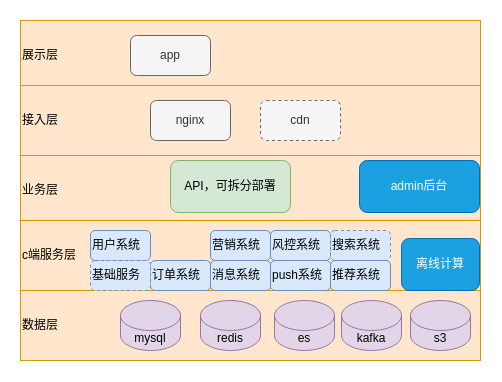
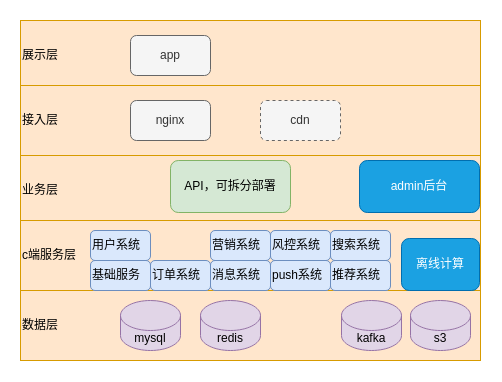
- <mxCell id="17" value="nginx" style="rounded=1;whiteSpace=wrap;html=1;fillColor=#f5f5f5;strokeColor=#666666;fontColor=#333333;" parent="1" vertex="1"><mxGeometry x="150" y="100" width="80" height="40" as="geometry" /></mxCell>
+ <mxCell id="17" value="nginx" style="rounded=1;whiteSpace=wrap;html=1;fillColor=#f5f5f5;strokeColor=#666666;fontColor=#333333;" parent="1" vertex="1"><mxGeometry x="130" y="100" width="80" height="40" as="geometry" /></mxCell>
- <mxCell id="23" value="搜索系统" style="rounded=1;whiteSpace=wrap;html=1;strokeColor=#6c8ebf;fillColor=#dae8fc;align=left;dashed=1;" vertex="1" parent="1"><mxGeometry x="330" y="230" width="60" height="30" as="geometry" /></mxCell>
+ <mxCell id="23" value="搜索系统" style="rounded=1;whiteSpace=wrap;html=1;strokeColor=#6c8ebf;fillColor=#dae8fc;align=left;" vertex="1" parent="1"><mxGeometry x="330" y="230" width="60" height="30" as="geometry" /></mxCell>
- <mxCell id="13" value="基础服务" style="rounded=1;whiteSpace=wrap;html=1;strokeColor=#6c8ebf;fillColor=#dae8fc;align=left;dashed=1;" parent="1" vertex="1"><mxGeometry x="90" y="260" width="60" height="30" as="geometry" /></mxCell>
+ <mxCell id="13" value="基础服务" style="rounded=1;whiteSpace=wrap;html=1;strokeColor=#6c8ebf;fillColor=#dae8fc;align=left;" parent="1" vertex="1"><mxGeometry x="90" y="260" width="60" height="30" as="geometry" /></mxCell>
- <mxCell id="19" value="es" style="shape=cylinder3;whiteSpace=wrap;html=1;boundedLbl=1;backgroundOutline=1;size=15;rounded=1;strokeColor=#9673a6;fillColor=#e1d5e7;align=center;" parent="1" vertex="1"><mxGeometry x="274" y="300" width="60" height="50" as="geometry" /></mxCell>
